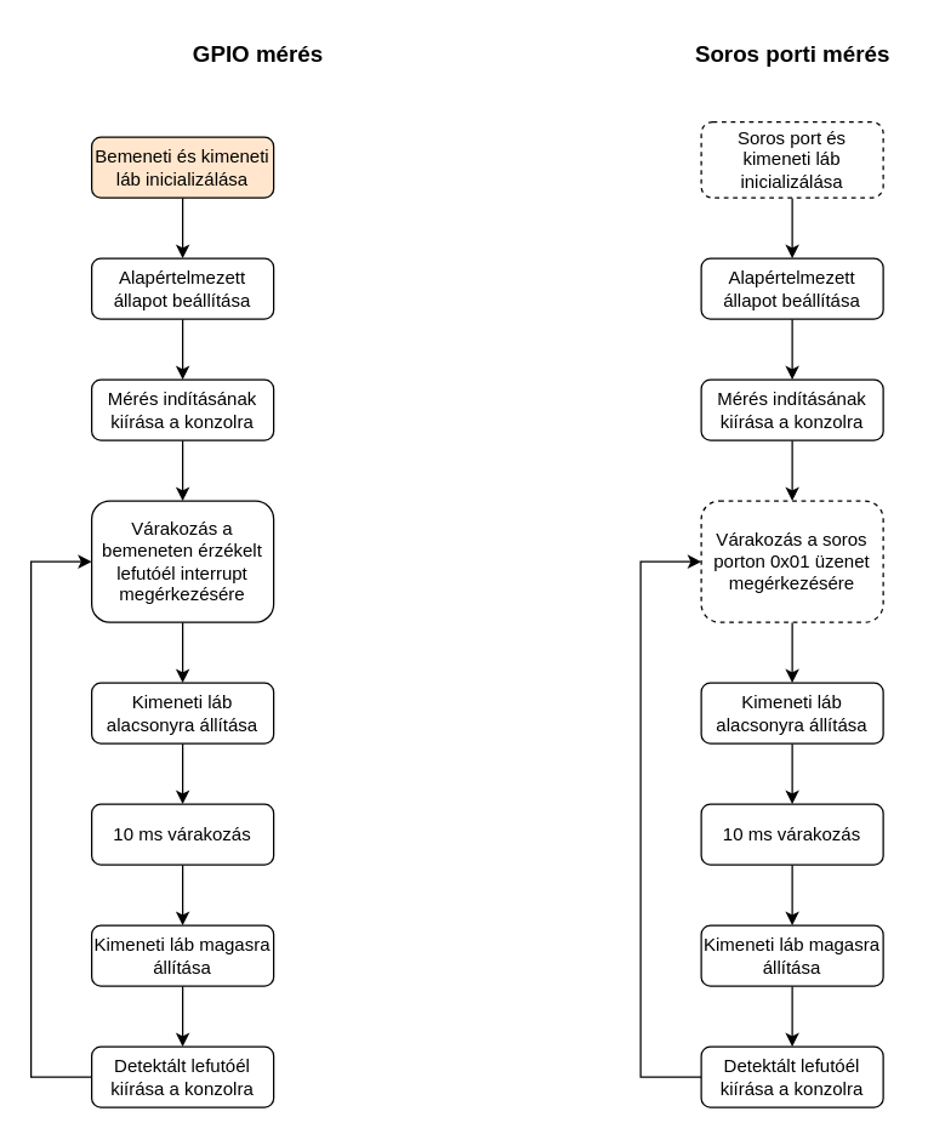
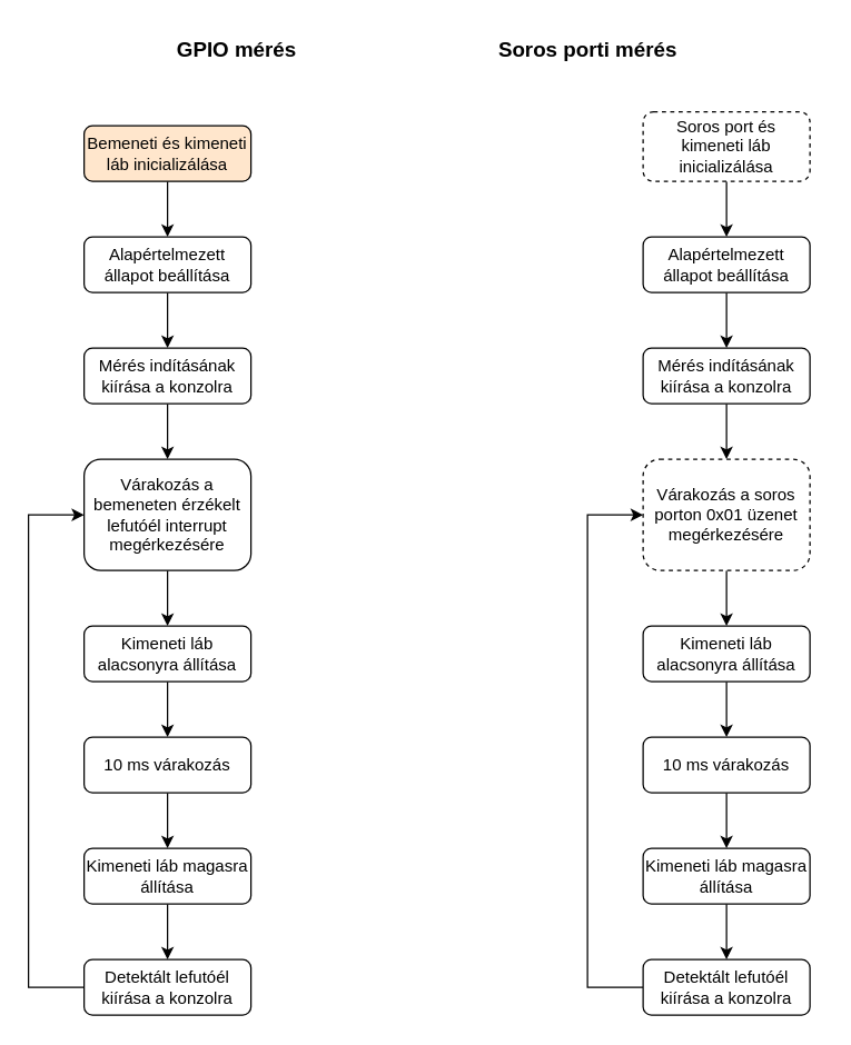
- <mxCell id="23" value="Soros porti mérés" style="text;html=1;align=center;verticalAlign=middle;whiteSpace=wrap;rounded=0;fontSize=15;fontStyle=1" vertex="1" parent="1"><mxGeometry x="454.5" y="20" width="135" height="30" as="geometry" /></mxCell>
+ <mxCell id="23" value="Soros porti mérés" style="text;html=1;align=center;verticalAlign=middle;whiteSpace=wrap;rounded=0;fontSize=15;fontStyle=1" vertex="1" parent="1"><mxGeometry x="354.5" y="20" width="135" height="30" as="geometry" /></mxCell>
